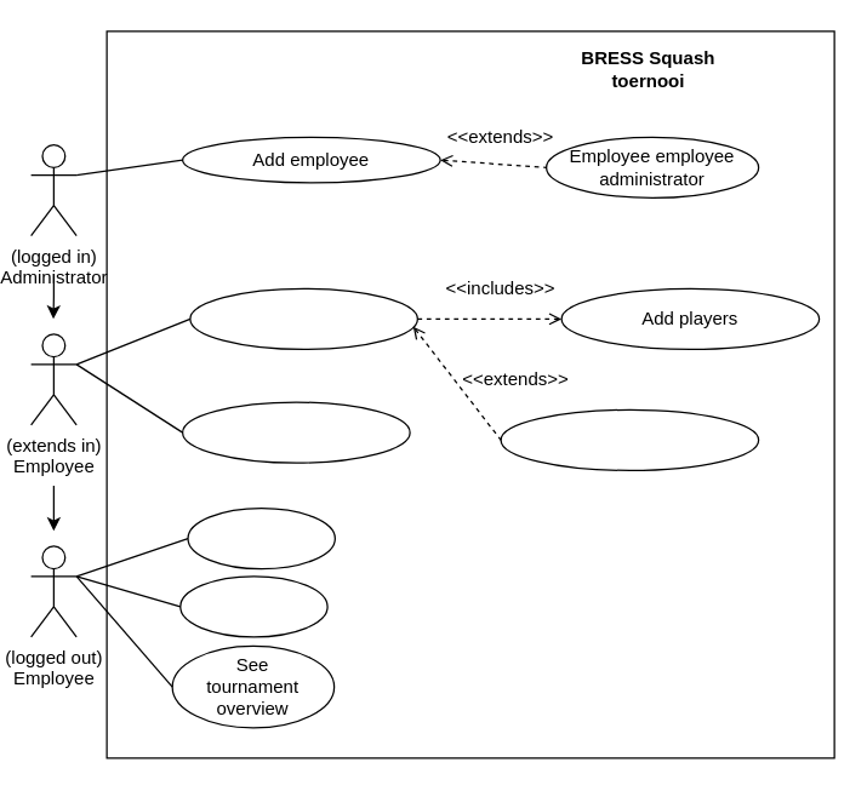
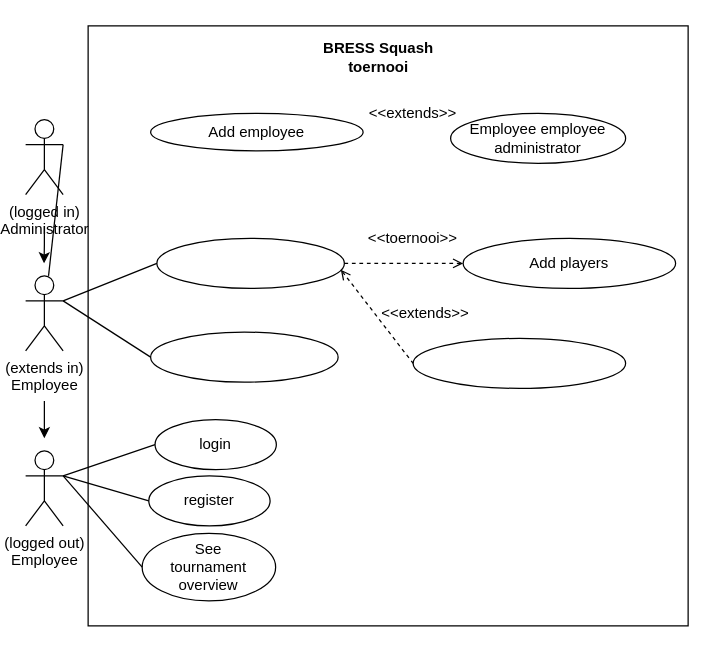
- <mxCell id="37" value="&lt;b&gt;BRESS Squash toernooi&lt;/b&gt;" style="text;html=1;strokeColor=none;fillColor=none;align=center;verticalAlign=middle;whiteSpace=wrap;rounded=0;" vertex="1" parent="1"><mxGeometry x="370" y="30" width="115" height="30" as="geometry" /></mxCell>
+ <mxCell id="37" value="&lt;b&gt;BRESS Squash toernooi&lt;/b&gt;" style="text;html=1;strokeColor=none;fillColor=none;align=center;verticalAlign=middle;whiteSpace=wrap;rounded=0;" vertex="1" parent="1"><mxGeometry x="245" y="30" width="115" height="30" as="geometry" /></mxCell>
- <mxCell id="10" style="edgeStyle=none;rounded=0;orthogonalLoop=1;jettySize=auto;html=1;exitX=1;exitY=0.5;exitDx=0;exitDy=0;entryX=0;entryY=0.5;entryDx=0;entryDy=0;endArrow=none;endFill=0;dashed=1;startArrow=open;startFill=0;" edge="1" parent="1" source="11" target="14"><mxGeometry relative="1" as="geometry" /></mxCell>
- <mxCell id="12" style="edgeStyle=none;rounded=0;orthogonalLoop=1;jettySize=auto;html=1;exitX=1;exitY=0.333;exitDx=0;exitDy=0;exitPerimeter=0;entryX=0;entryY=0.5;entryDx=0;entryDy=0;endArrow=none;endFill=0;" edge="1" parent="1" source="13" target="11"><mxGeometry relative="1" as="geometry" /></mxCell>
+ <mxCell id="12" style="edgeStyle=none;rounded=0;orthogonalLoop=1;jettySize=auto;html=1;exitX=1;exitY=0.333;exitDx=0;exitDy=0;exitPerimeter=0;endArrow=none;endFill=0;" edge="1" parent="1" source="13" target="17"><mxGeometry relative="1" as="geometry" /></mxCell>
- <mxCell id="30" value="&amp;lt;&amp;lt;includes&amp;gt;&amp;gt;" style="text;html=1;strokeColor=none;fillColor=none;align=center;verticalAlign=middle;whiteSpace=wrap;rounded=0;" vertex="1" parent="1"><mxGeometry x="310" y="180" width="40" height="20" as="geometry" /></mxCell>
+ <mxCell id="30" value="&amp;lt;&amp;lt;toernooi&amp;gt;&amp;gt;" style="text;html=1;strokeColor=none;fillColor=none;align=center;verticalAlign=middle;whiteSpace=wrap;rounded=0;" vertex="1" parent="1"><mxGeometry x="310" y="180" width="40" height="20" as="geometry" /></mxCell>
+ <mxCell id="20" value="login" style="text;html=1;strokeColor=none;fillColor=none;align=center;verticalAlign=middle;whiteSpace=wrap;rounded=0;" vertex="1" parent="18"><mxGeometry x="3.235" y="10" width="77.647" height="30" as="geometry" /></mxCell>
+ <mxCell id="23" value="register" style="text;html=1;strokeColor=none;fillColor=none;align=center;verticalAlign=middle;whiteSpace=wrap;rounded=0;" vertex="1" parent="21"><mxGeometry x="3.235" y="10" width="77.647" height="30" as="geometry" /></mxCell>
